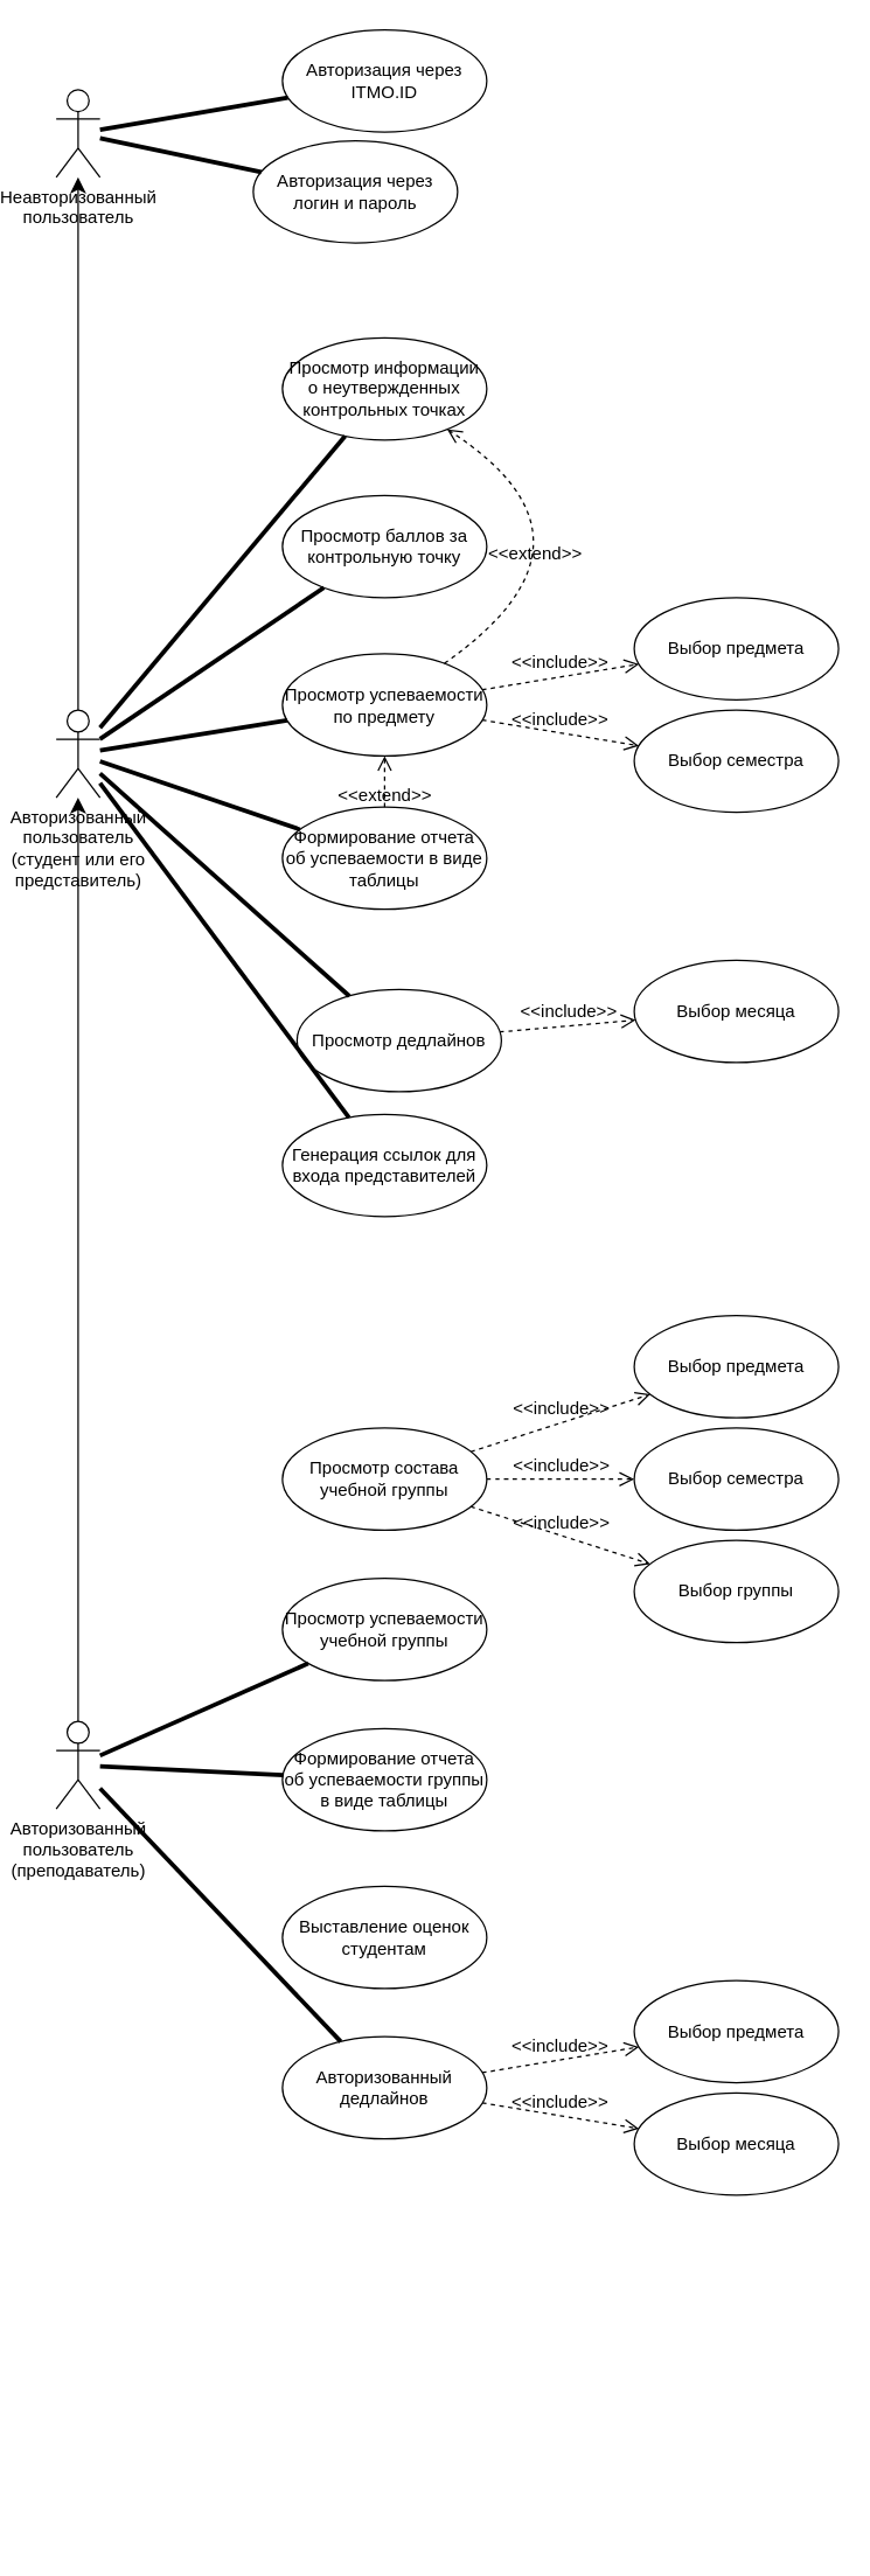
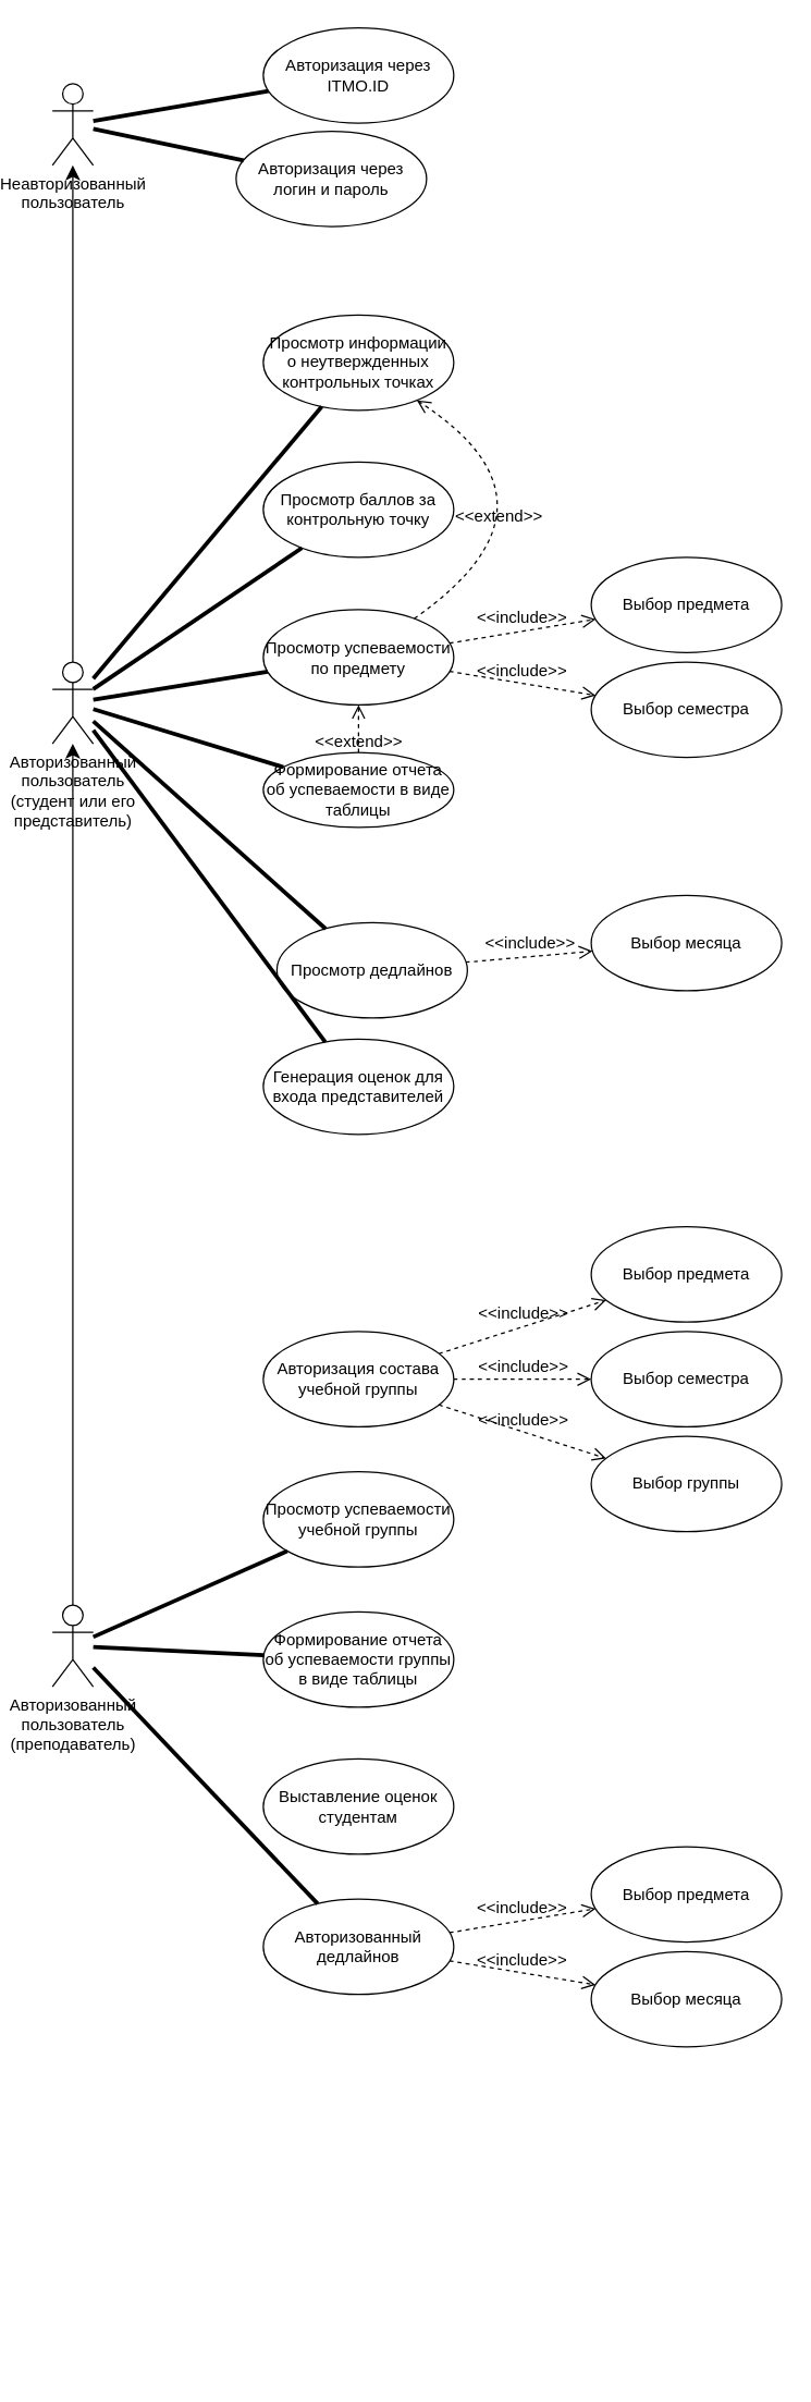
- <mxCell id="14" value="Формирование отчета об успеваемости в виде таблицы" style="ellipse;whiteSpace=wrap;html=1;" parent="1" vertex="1"><mxGeometry x="175" y="552.5" width="140" height="70" as="geometry" /></mxCell>
+ <mxCell id="14" value="Формирование отчета об успеваемости в виде таблицы" style="ellipse;whiteSpace=wrap;html=1;" parent="1" vertex="1"><mxGeometry x="175" y="552.5" width="140" height="55" as="geometry" /></mxCell>
- <mxCell id="22" value="&lt;div&gt;Генерация ссылок для входа представителей&lt;/div&gt;" style="ellipse;whiteSpace=wrap;html=1;" parent="1" vertex="1"><mxGeometry x="175" y="763" width="140" height="70" as="geometry" /></mxCell>
+ <mxCell id="22" value="&lt;div&gt;Генерация оценок для входа представителей&lt;/div&gt;" style="ellipse;whiteSpace=wrap;html=1;" parent="1" vertex="1"><mxGeometry x="175" y="763" width="140" height="70" as="geometry" /></mxCell>
- <mxCell id="23" value="Просмотр состава учебной группы" style="ellipse;whiteSpace=wrap;html=1;" parent="1" vertex="1"><mxGeometry x="175" y="978" width="140" height="70" as="geometry" /></mxCell>
+ <mxCell id="23" value="Авторизация состава учебной группы" style="ellipse;whiteSpace=wrap;html=1;" parent="1" vertex="1"><mxGeometry x="175" y="978" width="140" height="70" as="geometry" /></mxCell>
